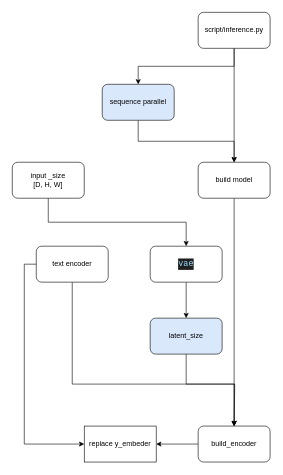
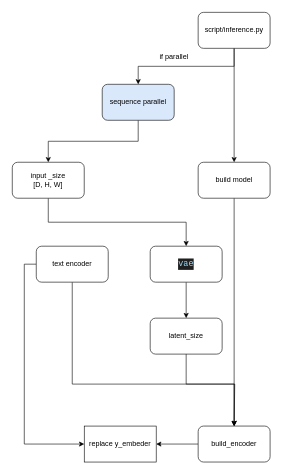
+ <mxCell id="7" value="if parallel" style="text;html=1;align=center;verticalAlign=middle;whiteSpace=wrap;rounded=0;" vertex="1" parent="1"><mxGeometry x="260" y="80" width="60" height="30" as="geometry" /></mxCell>
- <mxCell id="5" style="edgeStyle=orthogonalEdgeStyle;rounded=0;orthogonalLoop=1;jettySize=auto;html=1;exitX=0.5;exitY=1;exitDx=0;exitDy=0;entryX=0.5;entryY=0;entryDx=0;entryDy=0;" edge="1" parent="1" source="6" target="9"><mxGeometry relative="1" as="geometry" /></mxCell>
+ <mxCell id="5" style="edgeStyle=orthogonalEdgeStyle;rounded=0;orthogonalLoop=1;jettySize=auto;html=1;exitX=0.5;exitY=1;exitDx=0;exitDy=0;" edge="1" parent="1" source="6" target="16"><mxGeometry relative="1" as="geometry" /></mxCell>
- <mxCell id="18" value="latent_size" style="rounded=1;whiteSpace=wrap;html=1;fillColor=#dae8fc;" vertex="1" parent="1"><mxGeometry x="250" y="530" width="120" height="60" as="geometry" /></mxCell>
+ <mxCell id="18" value="latent_size" style="rounded=1;whiteSpace=wrap;html=1;" vertex="1" parent="1"><mxGeometry x="250" y="530" width="120" height="60" as="geometry" /></mxCell>
